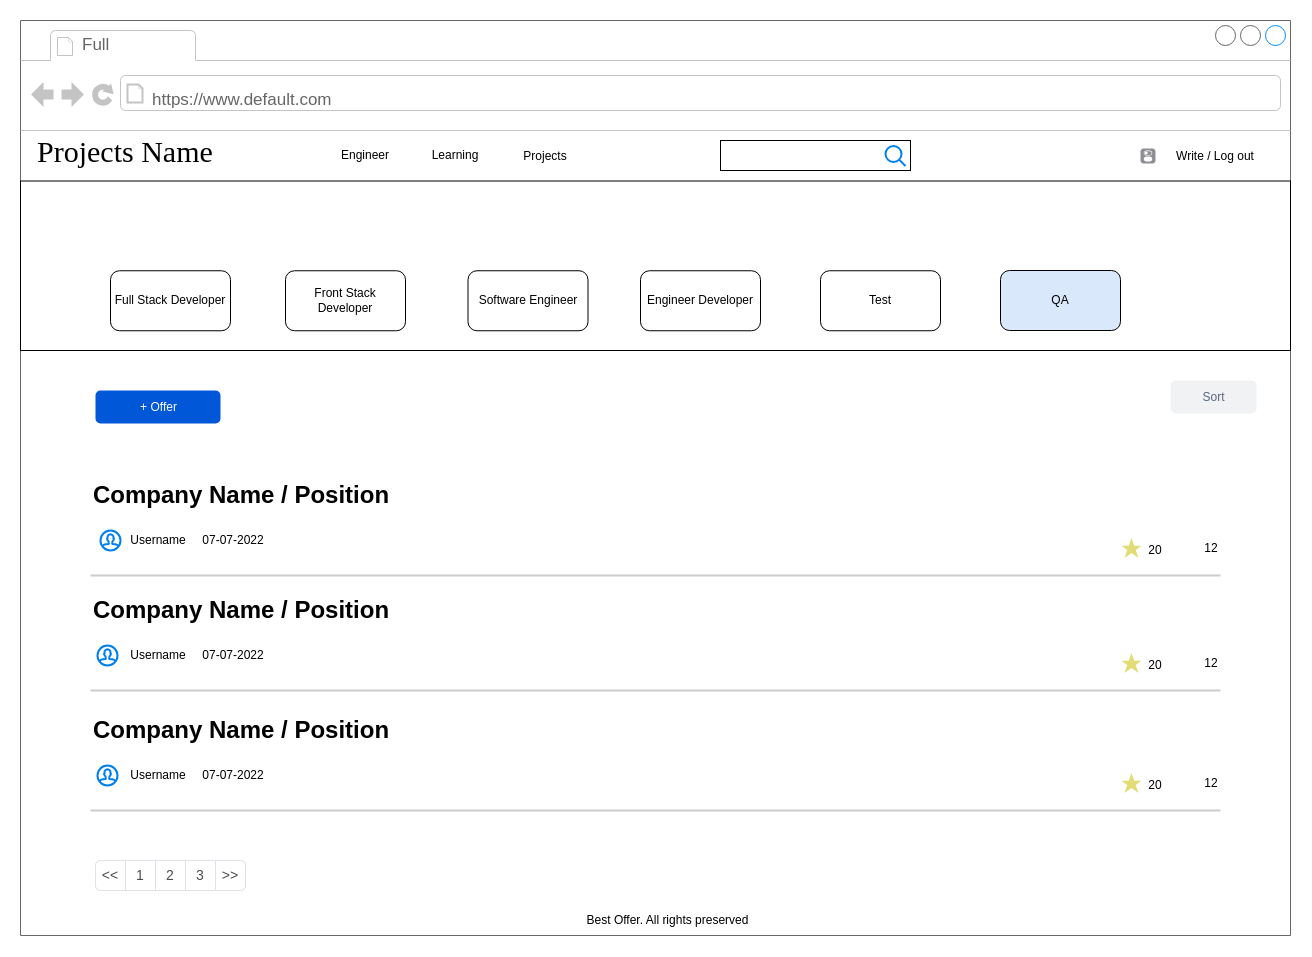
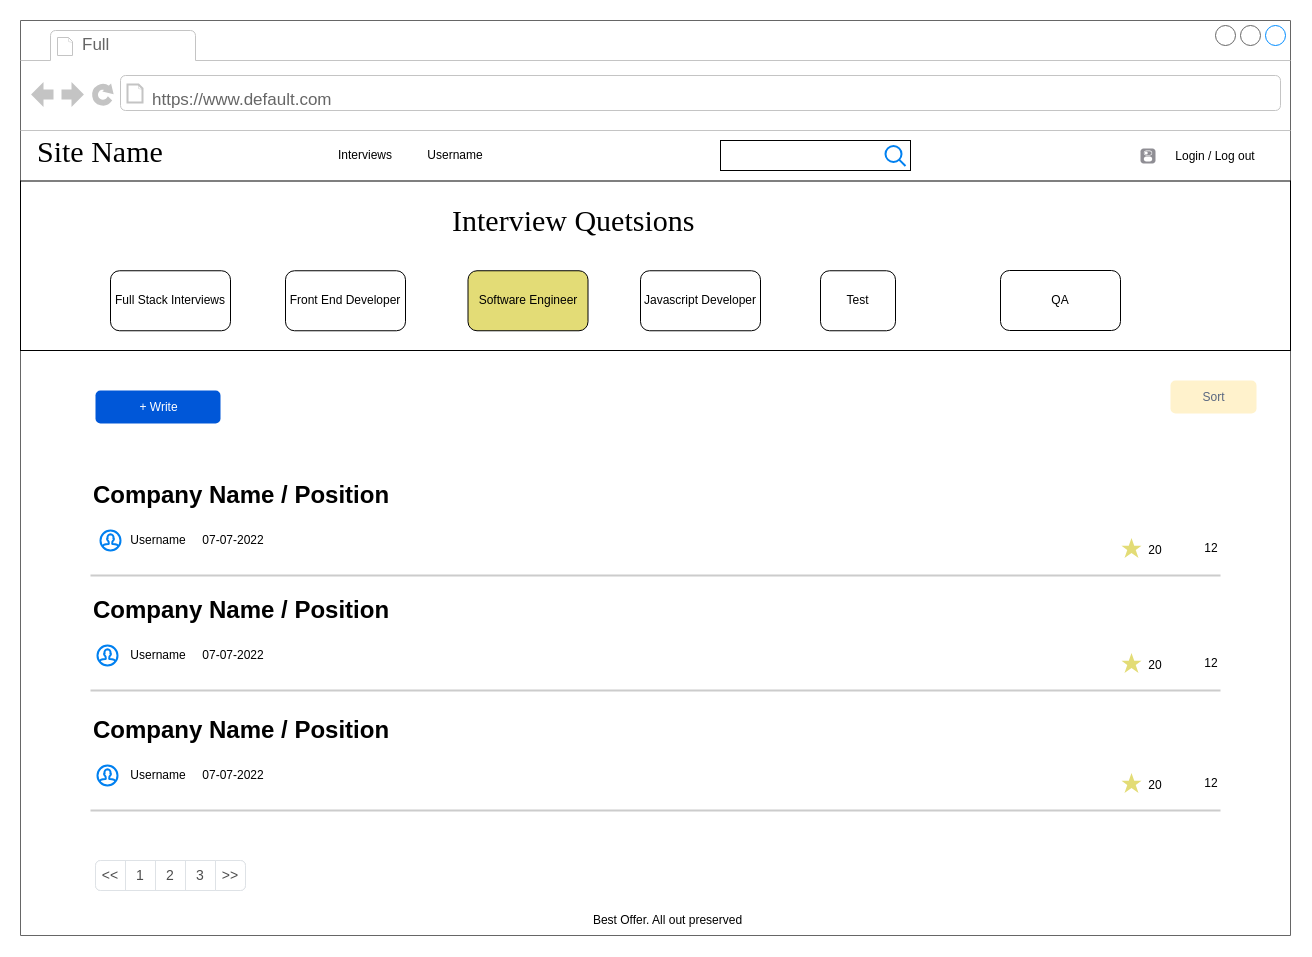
- <mxCell id="6" value="Projects Name" style="text;html=1;points=[];align=left;verticalAlign=top;spacingTop=-4;fontSize=30;fontFamily=Verdana" vertex="1" parent="3"><mxGeometry x="15" y="110.5" width="340" height="50" as="geometry" /></mxCell>
+ <mxCell id="6" value="Site Name" style="text;html=1;points=[];align=left;verticalAlign=top;spacingTop=-4;fontSize=30;fontFamily=Verdana" vertex="1" parent="3"><mxGeometry x="15" y="110.5" width="340" height="50" as="geometry" /></mxCell>
- <mxCell id="7" value="Engineer" style="text;html=1;strokeColor=none;fillColor=none;align=center;verticalAlign=middle;whiteSpace=wrap;rounded=0;" vertex="1" parent="3"><mxGeometry x="315" y="120" width="60" height="30" as="geometry" /></mxCell>
+ <mxCell id="7" value="Interviews" style="text;html=1;strokeColor=none;fillColor=none;align=center;verticalAlign=middle;whiteSpace=wrap;rounded=0;" vertex="1" parent="3"><mxGeometry x="315" y="120" width="60" height="30" as="geometry" /></mxCell>
- <mxCell id="8" value="Learning" style="text;html=1;strokeColor=none;fillColor=none;align=center;verticalAlign=middle;whiteSpace=wrap;rounded=0;" vertex="1" parent="3"><mxGeometry x="405" y="120" width="60" height="30" as="geometry" /></mxCell>
+ <mxCell id="8" value="Username" style="text;html=1;strokeColor=none;fillColor=none;align=center;verticalAlign=middle;whiteSpace=wrap;rounded=0;" vertex="1" parent="3"><mxGeometry x="405" y="120" width="60" height="30" as="geometry" /></mxCell>
- <mxCell id="9" value="Projects" style="text;html=1;strokeColor=none;fillColor=none;align=center;verticalAlign=middle;whiteSpace=wrap;rounded=0;" vertex="1" parent="3"><mxGeometry x="495" y="120.5" width="60" height="30" as="geometry" /></mxCell>
- <mxCell id="17" value="Write / Log out" style="text;html=1;strokeColor=none;fillColor=none;align=center;verticalAlign=middle;whiteSpace=wrap;rounded=0;" vertex="1" parent="3"><mxGeometry x="1150" y="120.5" width="90" height="30" as="geometry" /></mxCell>
+ <mxCell id="17" value="Login / Log out" style="text;html=1;strokeColor=none;fillColor=none;align=center;verticalAlign=middle;whiteSpace=wrap;rounded=0;" vertex="1" parent="3"><mxGeometry x="1150" y="120.5" width="90" height="30" as="geometry" /></mxCell>
+ <mxCell id="24" value="Interview Quetsions" style="text;html=1;points=[];align=left;verticalAlign=top;spacingTop=-4;fontSize=30;fontFamily=Verdana" vertex="1" parent="3"><mxGeometry x="430" y="180" width="340" height="50" as="geometry" /></mxCell>
- <mxCell id="18" value="Full Stack Developer" style="rounded=1;whiteSpace=wrap;html=1;" vertex="1" parent="3"><mxGeometry x="90" y="250.25" width="120" height="60" as="geometry" /></mxCell>
+ <mxCell id="18" value="Full Stack Interviews" style="rounded=1;whiteSpace=wrap;html=1;" vertex="1" parent="3"><mxGeometry x="90" y="250.25" width="120" height="60" as="geometry" /></mxCell>
- <mxCell id="19" value="Front Stack Developer" style="rounded=1;whiteSpace=wrap;html=1;" vertex="1" parent="3"><mxGeometry x="265" y="250.25" width="120" height="60" as="geometry" /></mxCell>
+ <mxCell id="19" value="Front End Developer" style="rounded=1;whiteSpace=wrap;html=1;" vertex="1" parent="3"><mxGeometry x="265" y="250.25" width="120" height="60" as="geometry" /></mxCell>
- <mxCell id="20" value="Software Engineer" style="rounded=1;whiteSpace=wrap;html=1;" vertex="1" parent="3"><mxGeometry x="447.5" y="250.25" width="120" height="60" as="geometry" /></mxCell>
+ <mxCell id="20" value="Software Engineer" style="rounded=1;whiteSpace=wrap;html=1;fillColor=#e3dc76;" vertex="1" parent="3"><mxGeometry x="447.5" y="250.25" width="120" height="60" as="geometry" /></mxCell>
- <mxCell id="21" value="Engineer Developer" style="rounded=1;whiteSpace=wrap;html=1;" vertex="1" parent="3"><mxGeometry x="620" y="250.25" width="120" height="60" as="geometry" /></mxCell>
+ <mxCell id="21" value="Javascript Developer" style="rounded=1;whiteSpace=wrap;html=1;" vertex="1" parent="3"><mxGeometry x="620" y="250.25" width="120" height="60" as="geometry" /></mxCell>
- <mxCell id="22" value="Test" style="rounded=1;whiteSpace=wrap;html=1;" vertex="1" parent="3"><mxGeometry x="800" y="250.25" width="120" height="60" as="geometry" /></mxCell>
+ <mxCell id="22" value="Test" style="rounded=1;whiteSpace=wrap;html=1;" vertex="1" parent="3"><mxGeometry x="800" y="250.25" width="75" height="60" as="geometry" /></mxCell>
- <mxCell id="23" value="QA" style="rounded=1;whiteSpace=wrap;html=1;fillColor=#dae8fc;" vertex="1" parent="3"><mxGeometry x="980" y="250" width="120" height="60" as="geometry" /></mxCell>
+ <mxCell id="23" value="QA" style="rounded=1;whiteSpace=wrap;html=1;" vertex="1" parent="3"><mxGeometry x="980" y="250" width="120" height="60" as="geometry" /></mxCell>
- <mxCell id="25" value="Sort" style="rounded=1;fillColor=#F1F2F4;strokeColor=none;html=1;fontColor=#596780;align=center;verticalAlign=middle;fontStyle=0;fontSize=12;sketch=0;" vertex="1" parent="3"><mxGeometry x="1150" y="360" width="86" height="33" as="geometry" /></mxCell>
+ <mxCell id="25" value="Sort" style="rounded=1;fillColor=#fff2cc;strokeColor=none;html=1;fontColor=#596780;align=center;verticalAlign=middle;fontStyle=0;fontSize=12;sketch=0;" vertex="1" parent="3"><mxGeometry x="1150" y="360" width="86" height="33" as="geometry" /></mxCell>
- <mxCell id="55" value="+ Offer" style="rounded=1;fillColor=#0057D8;strokeColor=none;html=1;fontColor=#ffffff;align=center;verticalAlign=middle;fontStyle=0;fontSize=12;sketch=0;" vertex="1" parent="3"><mxGeometry x="75" y="370" width="125" height="33" as="geometry" /></mxCell>
+ <mxCell id="55" value="+ Write" style="rounded=1;fillColor=#0057D8;strokeColor=none;html=1;fontColor=#ffffff;align=center;verticalAlign=middle;fontStyle=0;fontSize=12;sketch=0;" vertex="1" parent="3"><mxGeometry x="75" y="370" width="125" height="33" as="geometry" /></mxCell>
- <mxCell id="14" value="Best Offer. All rights preserved" style="text;html=1;strokeColor=none;fillColor=none;align=center;verticalAlign=middle;whiteSpace=wrap;rounded=0;" vertex="1" parent="3"><mxGeometry x="555" y="885" width="185" height="30" as="geometry" /></mxCell>
+ <mxCell id="14" value="Best Offer. All out preserved" style="text;html=1;strokeColor=none;fillColor=none;align=center;verticalAlign=middle;whiteSpace=wrap;rounded=0;" vertex="1" parent="3"><mxGeometry x="555" y="885" width="185" height="30" as="geometry" /></mxCell>
